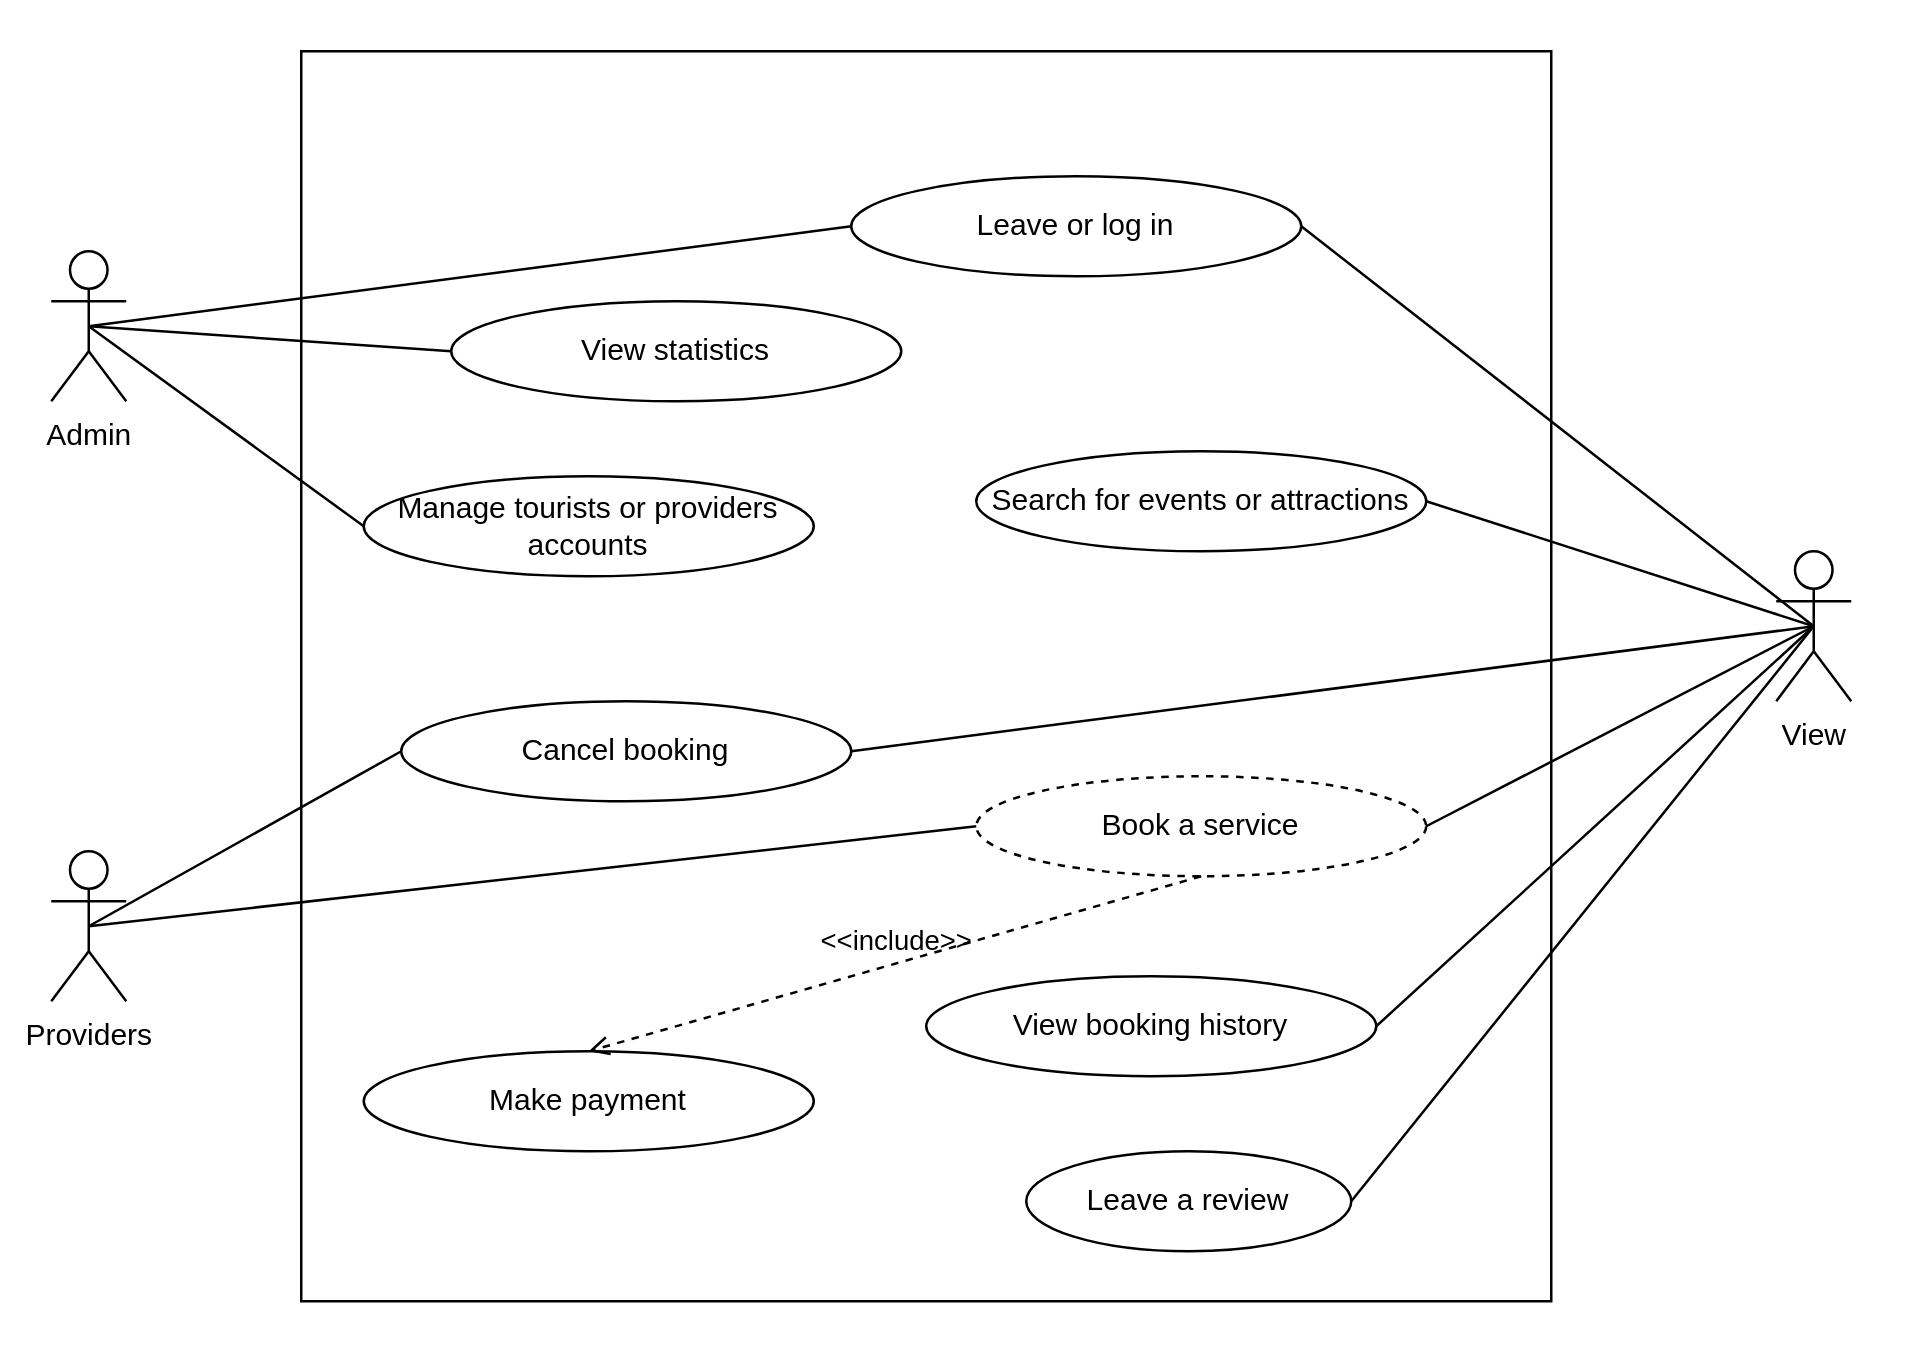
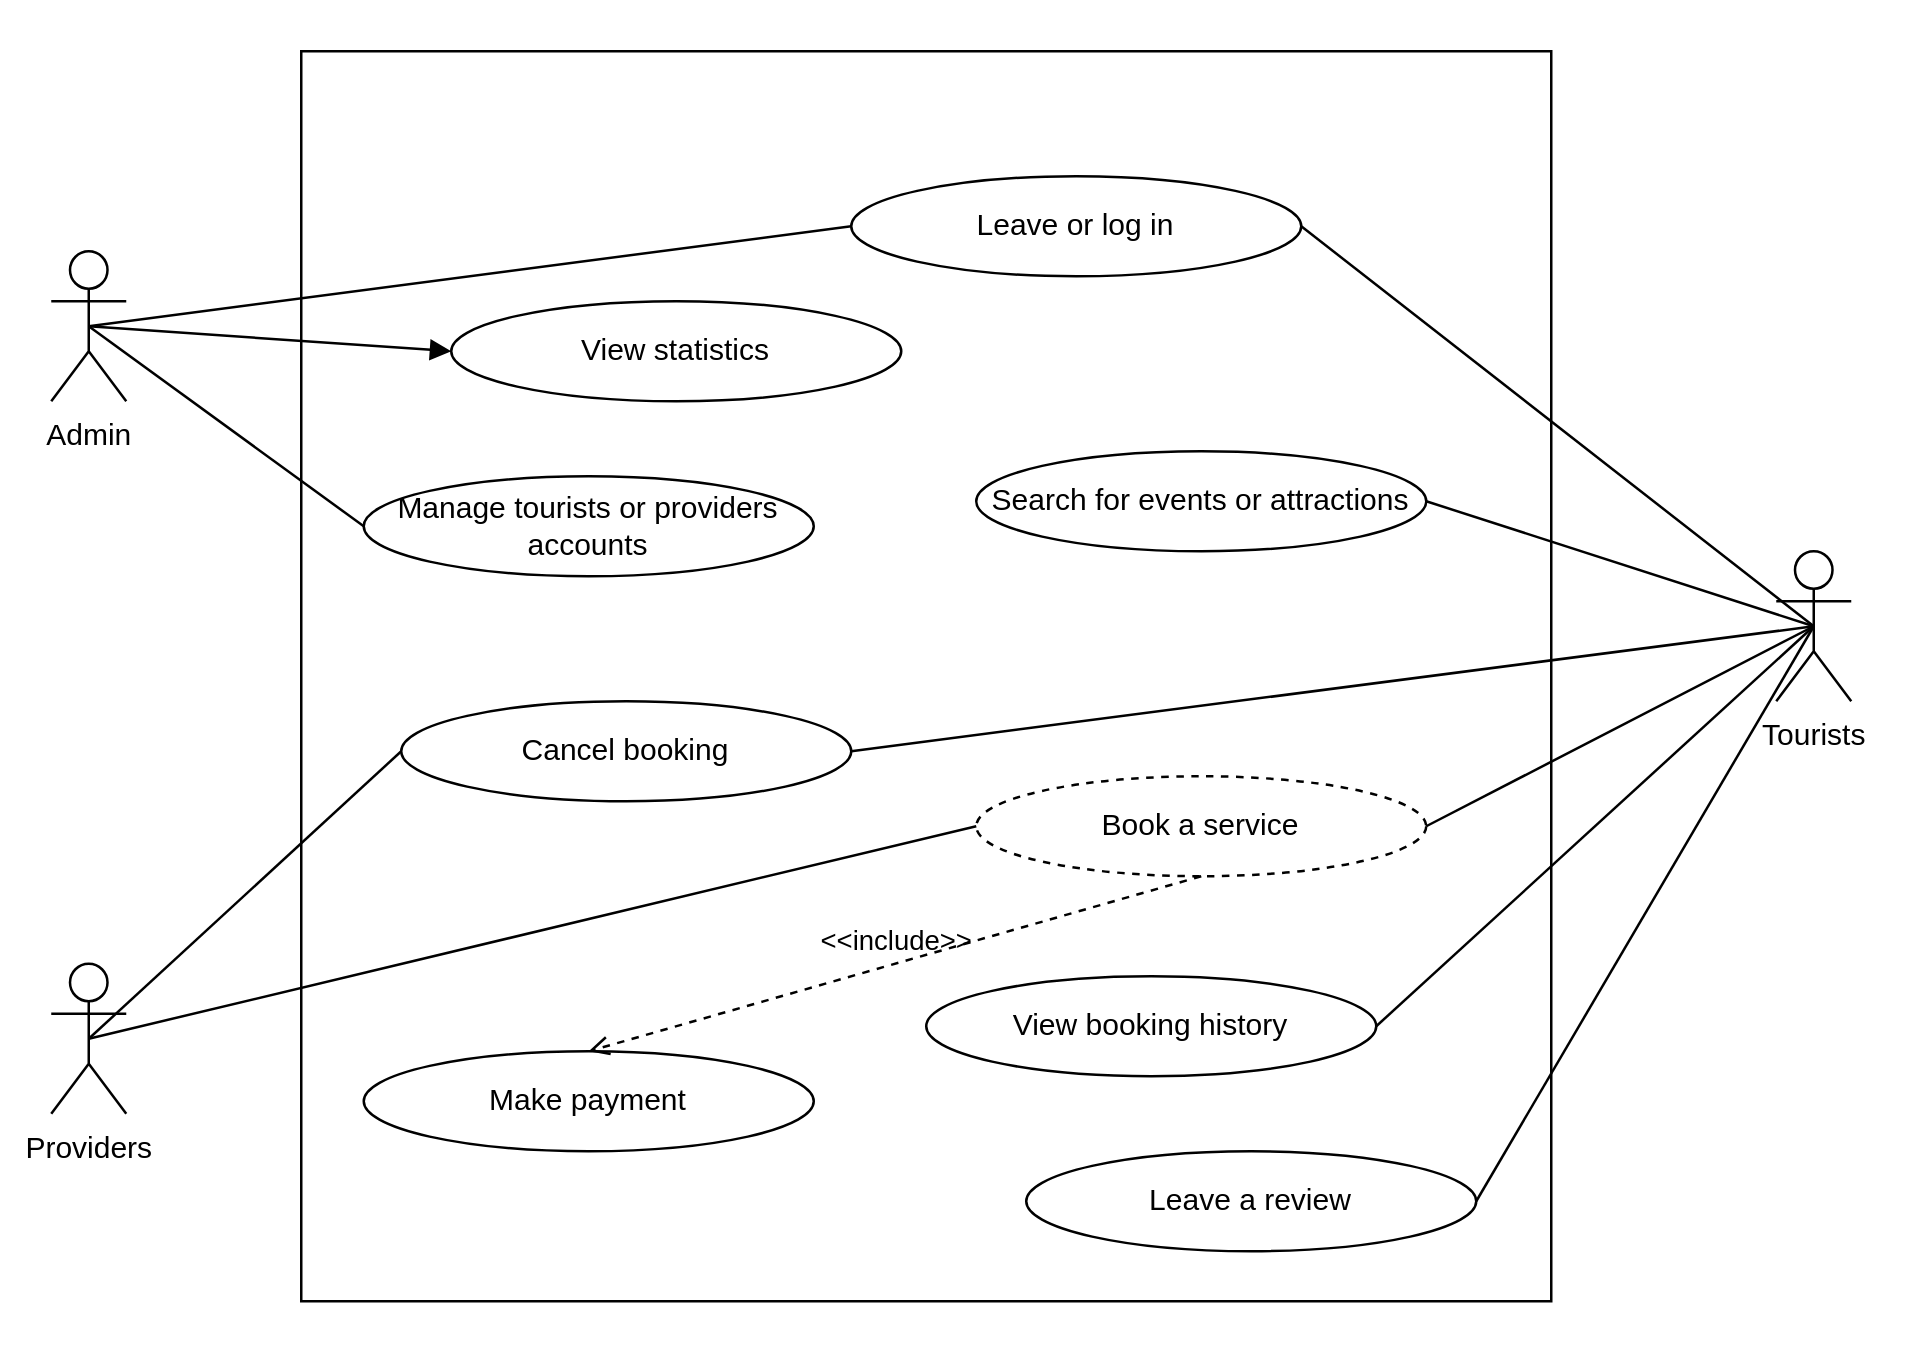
- <mxCell id="18" value="" style="endArrow=none;html=1;rounded=0;entryX=0;entryY=0.5;entryDx=0;entryDy=0;exitX=0.5;exitY=0.5;exitDx=0;exitDy=0;exitPerimeter=0;" edge="1" parent="1" source="16" target="14"><mxGeometry width="50" height="50" relative="1" as="geometry"><mxPoint x="320" y="320" as="sourcePoint" /><mxPoint x="370" y="270" as="targetPoint" /></mxGeometry></mxCell>
+ <mxCell id="18" value="" style="endArrow=block;html=1;rounded=0;entryX=0;entryY=0.5;entryDx=0;entryDy=0;exitX=0.5;exitY=0.5;exitDx=0;exitDy=0;exitPerimeter=0;" edge="1" parent="1" source="16" target="14"><mxGeometry width="50" height="50" relative="1" as="geometry"><mxPoint x="320" y="320" as="sourcePoint" /><mxPoint x="370" y="270" as="targetPoint" /></mxGeometry></mxCell>
- <mxCell id="6" value="View" style="shape=umlActor;verticalLabelPosition=bottom;verticalAlign=top;html=1;outlineConnect=0;" vertex="1" parent="1"><mxGeometry x="710" y="220" width="30" height="60" as="geometry" /></mxCell>
+ <mxCell id="6" value="Tourists" style="shape=umlActor;verticalLabelPosition=bottom;verticalAlign=top;html=1;outlineConnect=0;" vertex="1" parent="1"><mxGeometry x="710" y="220" width="30" height="60" as="geometry" /></mxCell>
- <mxCell id="5" value="Providers" style="shape=umlActor;verticalLabelPosition=bottom;verticalAlign=top;html=1;outlineConnect=0;" vertex="1" parent="1"><mxGeometry x="20" y="340" width="30" height="60" as="geometry" /></mxCell>
+ <mxCell id="5" value="Providers" style="shape=umlActor;verticalLabelPosition=bottom;verticalAlign=top;html=1;outlineConnect=0;" vertex="1" parent="1"><mxGeometry x="20" y="385" width="30" height="60" as="geometry" /></mxCell>
- <mxCell id="11" value="Leave a review" style="ellipse;whiteSpace=wrap;html=1;" vertex="1" parent="1"><mxGeometry x="410" y="460" width="130" height="40" as="geometry" /></mxCell>
+ <mxCell id="11" value="Leave a review" style="ellipse;whiteSpace=wrap;html=1;" vertex="1" parent="1"><mxGeometry x="410" y="460" width="180" height="40" as="geometry" /></mxCell>
